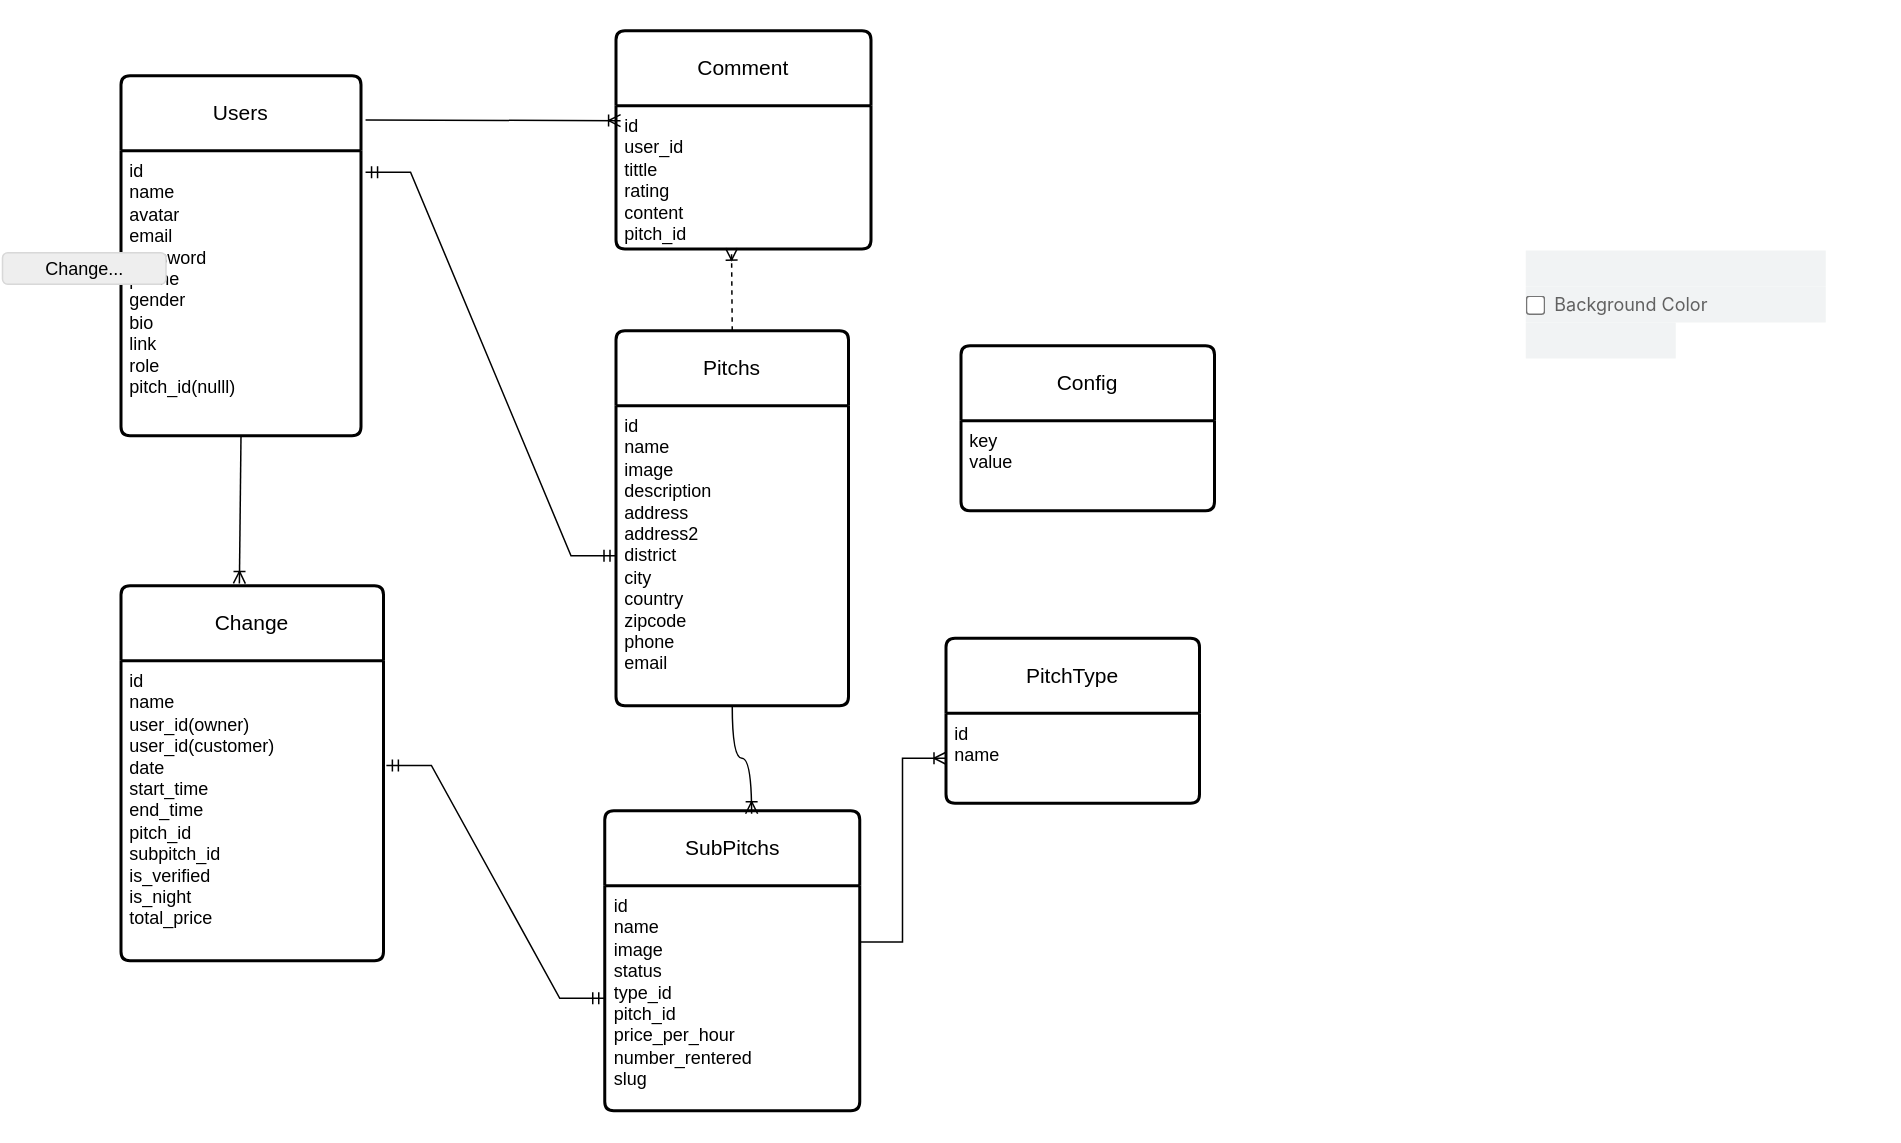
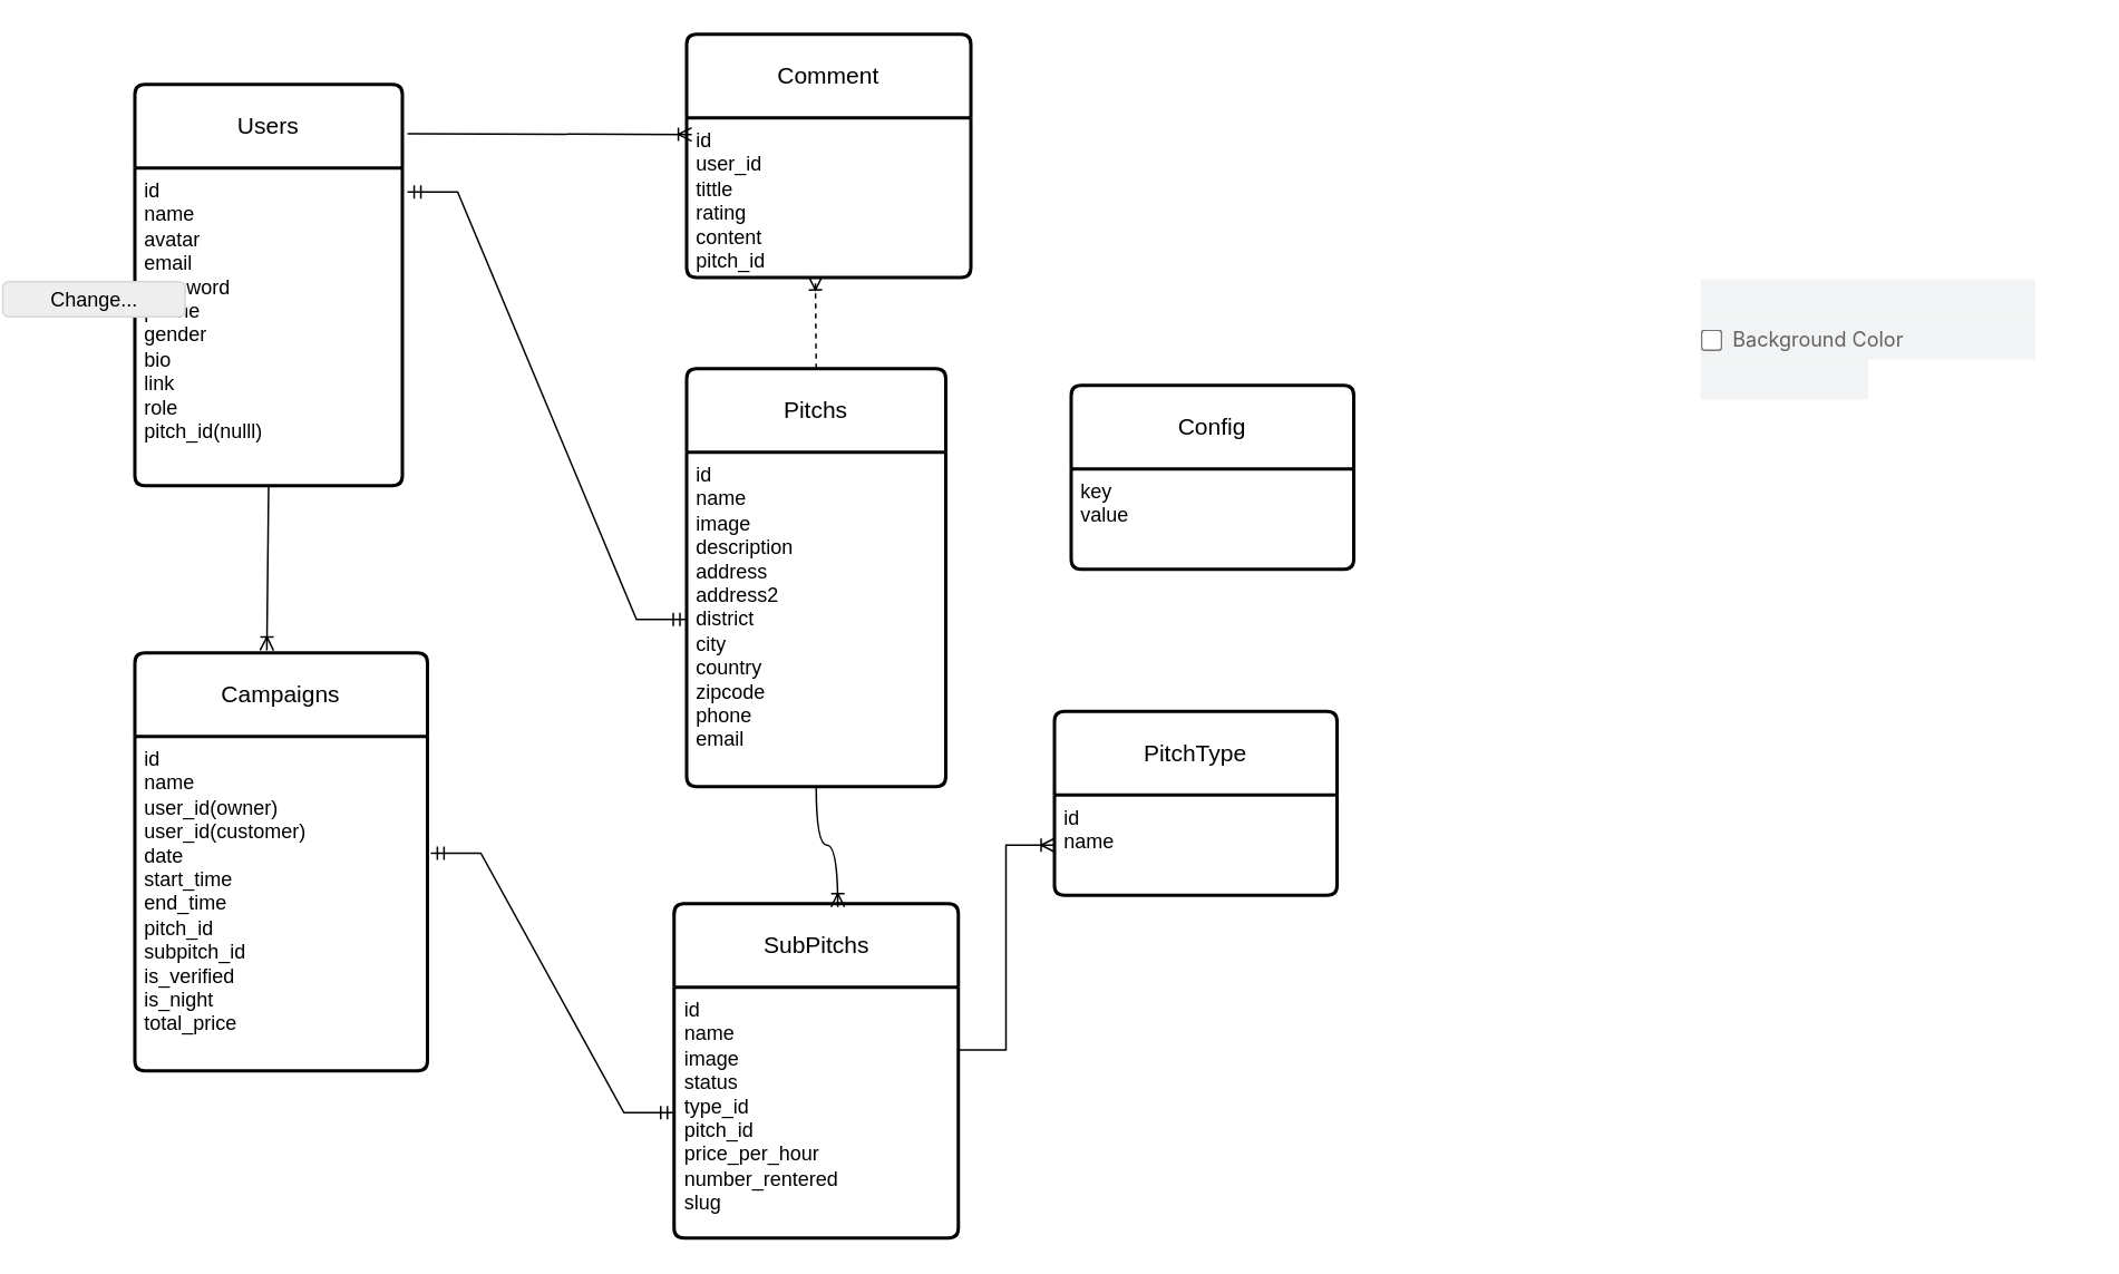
- <mxCell id="8" value="Change" style="swimlane;childLayout=stackLayout;horizontal=1;startSize=50;horizontalStack=0;rounded=1;fontSize=14;fontStyle=0;strokeWidth=2;resizeParent=0;resizeLast=1;shadow=0;dashed=0;align=center;arcSize=4;whiteSpace=wrap;html=1;" parent="1" vertex="1"><mxGeometry x="80" y="390" width="175" height="250" as="geometry" /></mxCell>
+ <mxCell id="8" value="Campaigns" style="swimlane;childLayout=stackLayout;horizontal=1;startSize=50;horizontalStack=0;rounded=1;fontSize=14;fontStyle=0;strokeWidth=2;resizeParent=0;resizeLast=1;shadow=0;dashed=0;align=center;arcSize=4;whiteSpace=wrap;html=1;" parent="1" vertex="1"><mxGeometry x="80" y="390" width="175" height="250" as="geometry" /></mxCell>
